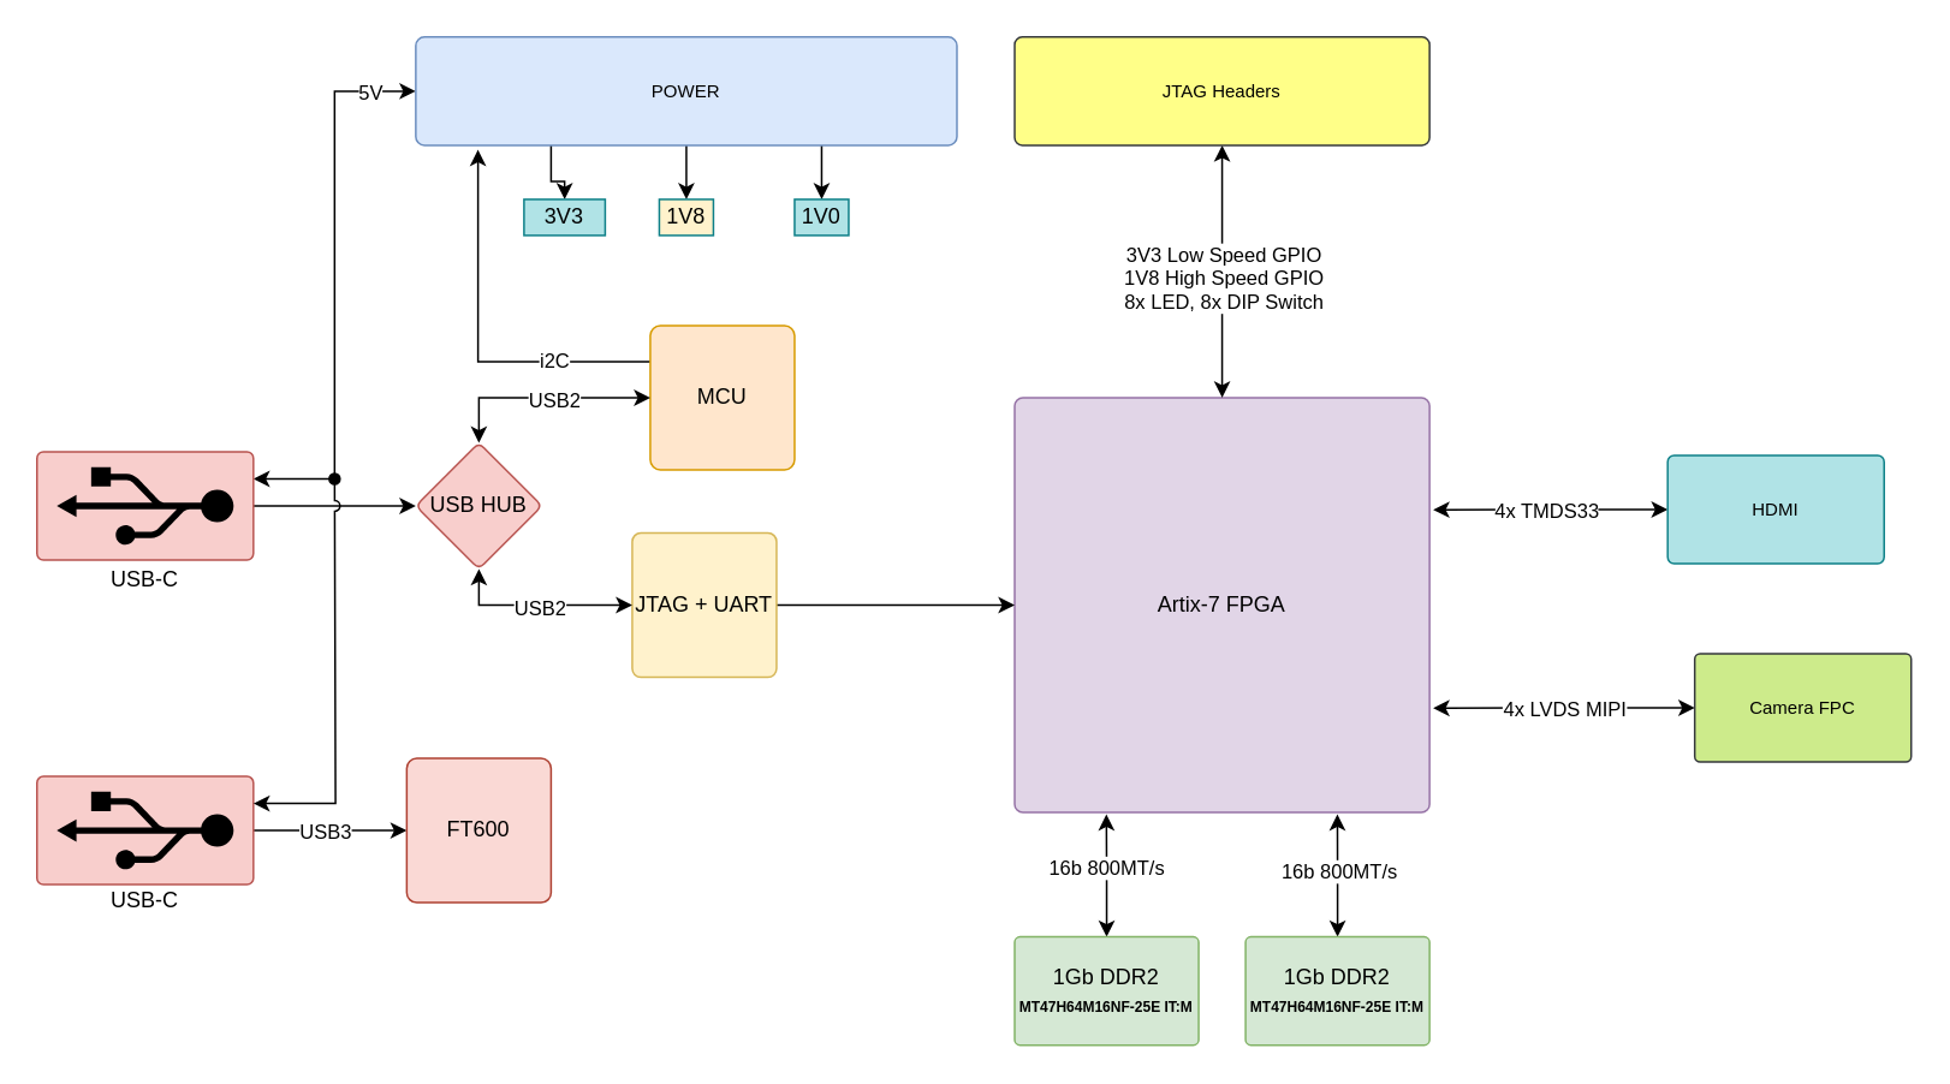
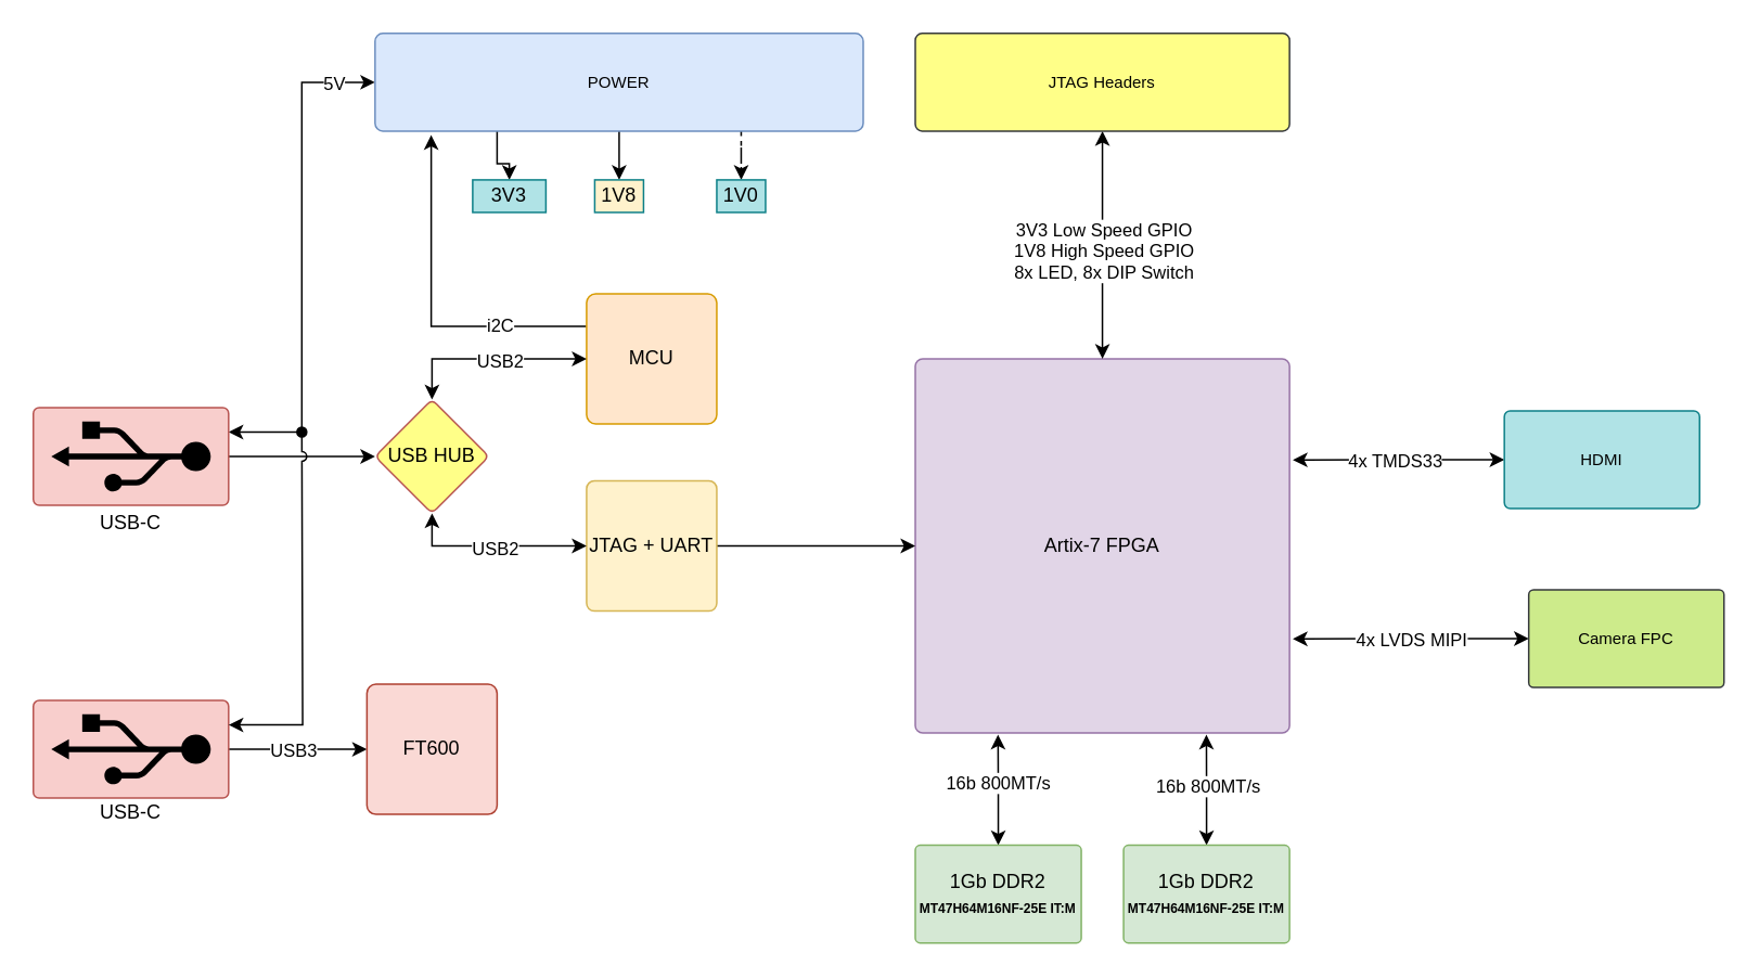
- <mxCell id="32" style="edgeStyle=orthogonalEdgeStyle;rounded=0;orthogonalLoop=1;jettySize=auto;html=1;exitX=0.75;exitY=1;exitDx=0;exitDy=0;" edge="1" parent="1" source="34" target="41"><mxGeometry relative="1" as="geometry" /></mxCell>
+ <mxCell id="32" style="edgeStyle=orthogonalEdgeStyle;rounded=0;orthogonalLoop=1;jettySize=auto;html=1;exitX=0.75;exitY=1;exitDx=0;exitDy=0;dashed=1;" edge="1" parent="1" source="34" target="41"><mxGeometry relative="1" as="geometry" /></mxCell>
- <mxCell id="19" value="USB HUB" style="rhombus;whiteSpace=wrap;html=1;fillColor=#f8cecc;strokeColor=#b85450;rounded=1;arcSize=8;" parent="1" vertex="1"><mxGeometry x="230" y="245" width="70" height="70" as="geometry" /></mxCell>
+ <mxCell id="19" value="USB HUB" style="rhombus;whiteSpace=wrap;html=1;fillColor=#ffff88;strokeColor=#b85450;rounded=1;arcSize=8;" parent="1" vertex="1"><mxGeometry x="230" y="245" width="70" height="70" as="geometry" /></mxCell>
- <mxCell id="10" value="JTAG + UART" style="whiteSpace=wrap;html=1;aspect=fixed;fillColor=#fff2cc;strokeColor=#d6b656;rounded=1;arcSize=6;" parent="1" vertex="1"><mxGeometry x="350" y="295" width="80" height="80" as="geometry" /></mxCell>
+ <mxCell id="10" value="JTAG + UART" style="whiteSpace=wrap;html=1;aspect=fixed;fillColor=#fff2cc;strokeColor=#d6b656;rounded=1;arcSize=6;" parent="1" vertex="1"><mxGeometry x="360" y="295" width="80" height="80" as="geometry" /></mxCell>
